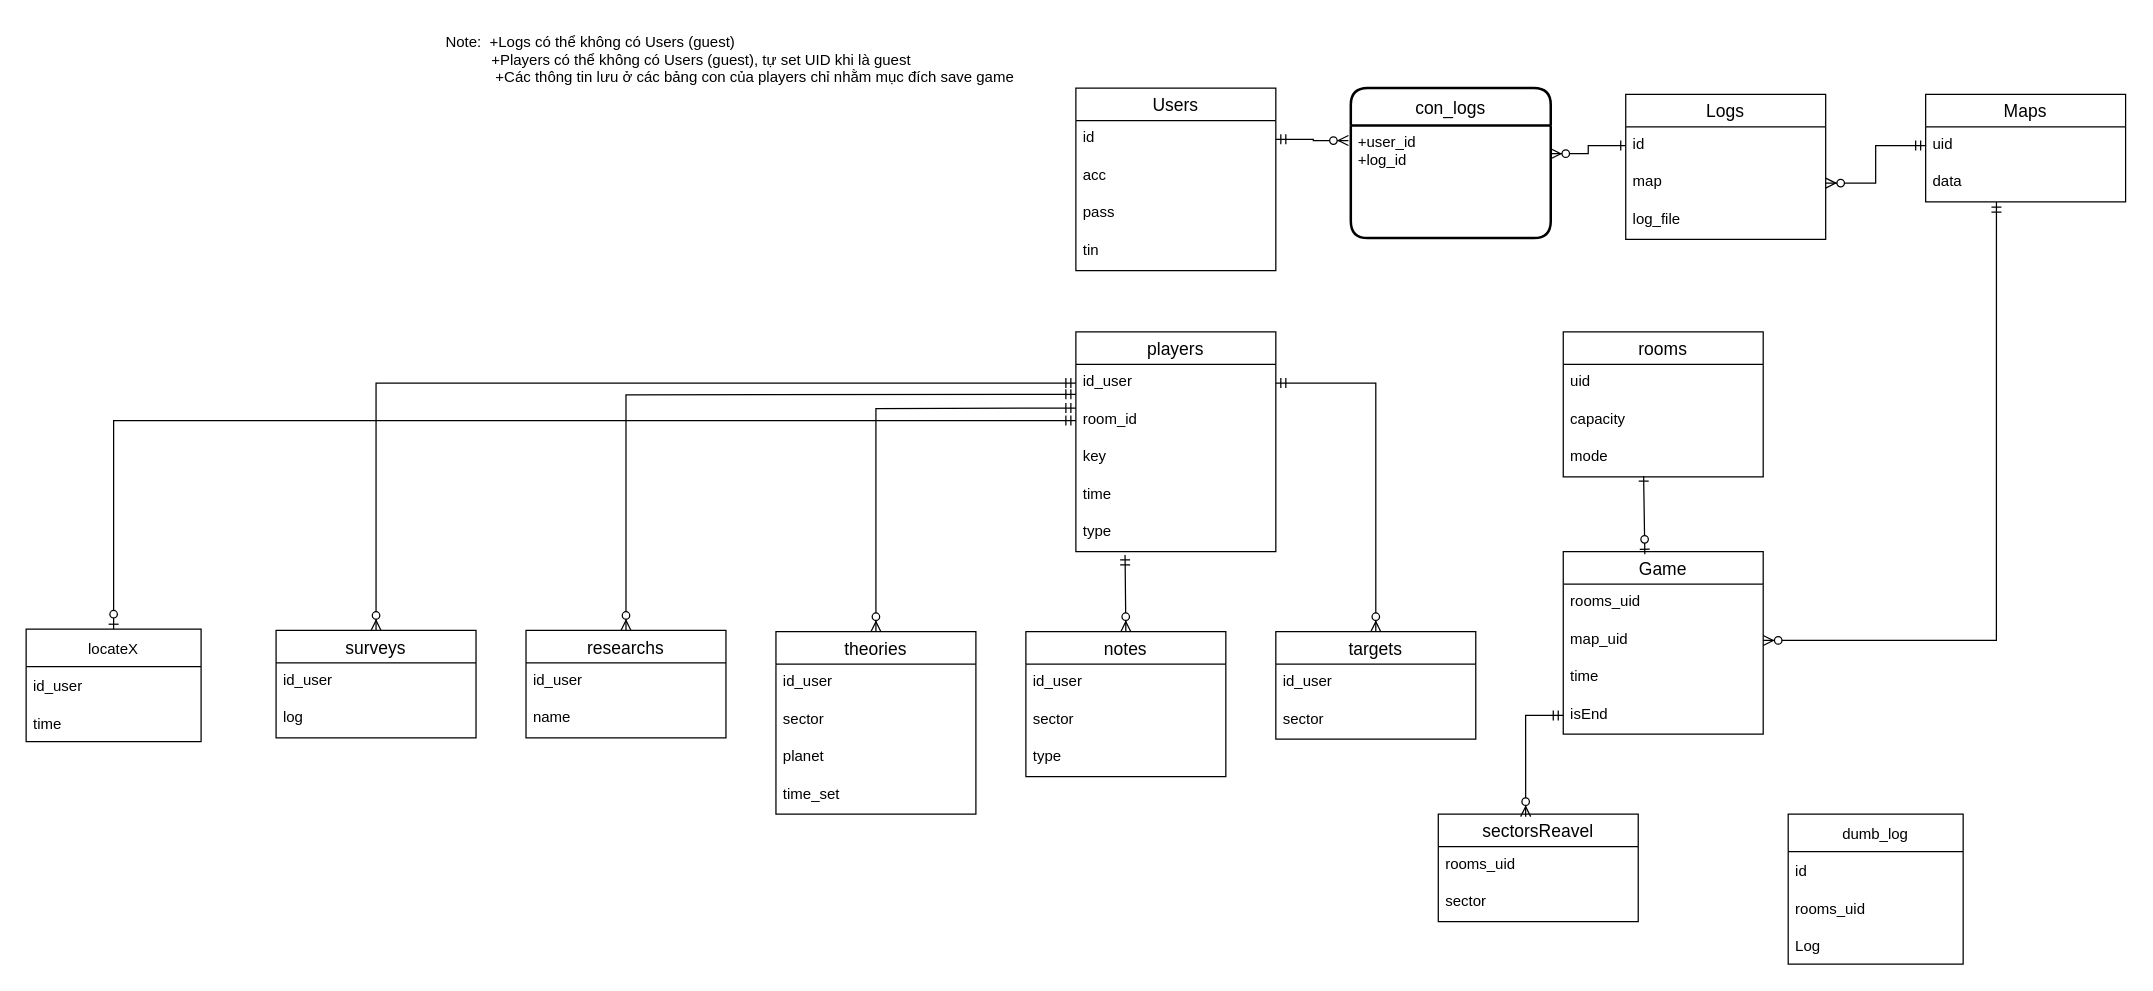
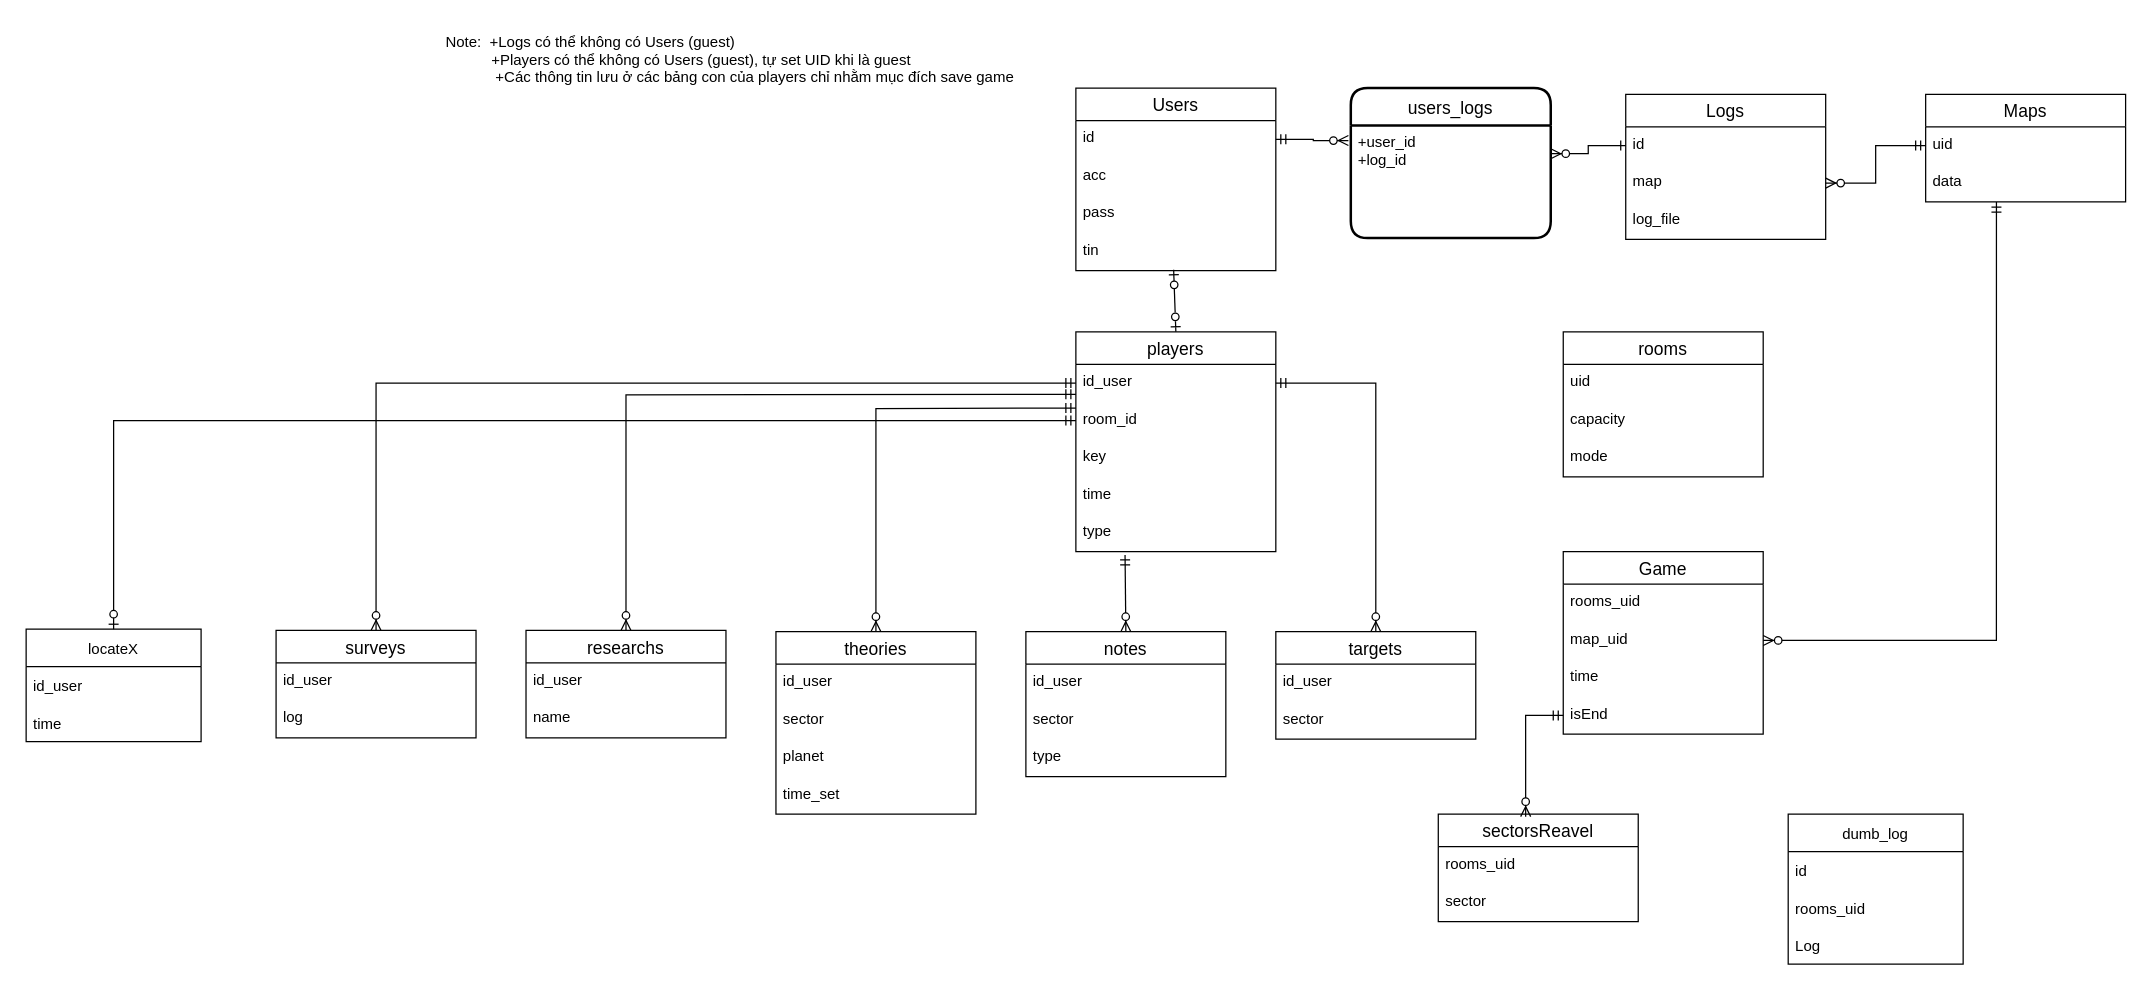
- <mxCell id="51" value="con_logs" style="swimlane;childLayout=stackLayout;horizontal=1;startSize=30;horizontalStack=0;rounded=1;fontSize=14;fontStyle=0;strokeWidth=2;resizeParent=0;resizeLast=1;shadow=0;dashed=0;align=center;" parent="1" vertex="1"><mxGeometry x="1080" y="70" width="160" height="120" as="geometry" /></mxCell>
+ <mxCell id="51" value="users_logs" style="swimlane;childLayout=stackLayout;horizontal=1;startSize=30;horizontalStack=0;rounded=1;fontSize=14;fontStyle=0;strokeWidth=2;resizeParent=0;resizeLast=1;shadow=0;dashed=0;align=center;" parent="1" vertex="1"><mxGeometry x="1080" y="70" width="160" height="120" as="geometry" /></mxCell>
+ <mxCell id="50" value="" style="fontSize=12;html=1;endArrow=ERzeroToOne;endFill=1;rounded=0;startArrow=ERzeroToOne;startFill=0;entryX=0.489;entryY=0.98;entryDx=0;entryDy=0;entryPerimeter=0;exitX=0.5;exitY=0;exitDx=0;exitDy=0;" parent="1" source="23" target="6" edge="1"><mxGeometry width="100" height="100" relative="1" as="geometry"><mxPoint x="750" y="375" as="sourcePoint" /><mxPoint x="850" y="275" as="targetPoint" /></mxGeometry></mxCell>
- <mxCell id="61" value="" style="fontSize=12;html=1;endArrow=ERzeroToOne;endFill=1;rounded=0;entryX=0.408;entryY=0.014;entryDx=0;entryDy=0;exitX=0.402;exitY=0.982;exitDx=0;exitDy=0;exitPerimeter=0;entryPerimeter=0;startArrow=ERone;startFill=0;" parent="1" source="17" target="18" edge="1"><mxGeometry width="100" height="100" relative="1" as="geometry"><mxPoint x="1330" y="375" as="sourcePoint" /><mxPoint x="1240" y="325" as="targetPoint" /></mxGeometry></mxCell>
